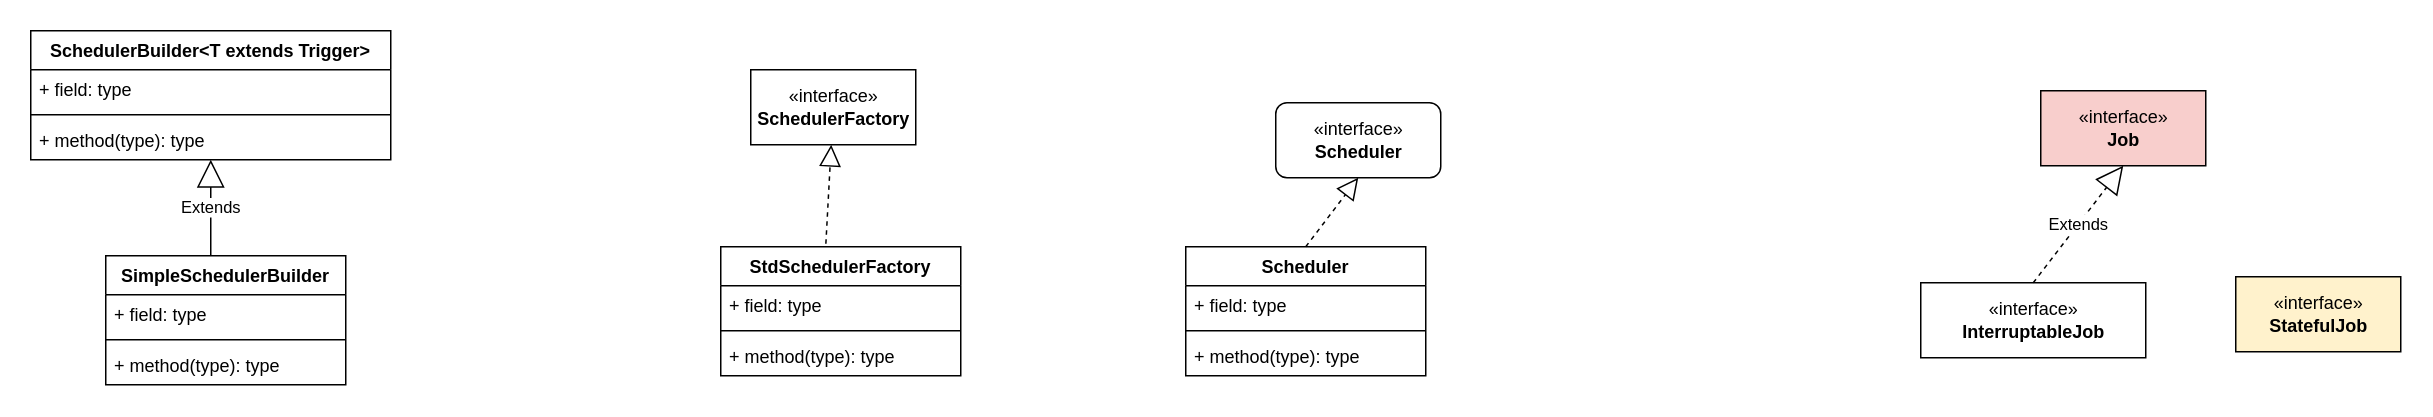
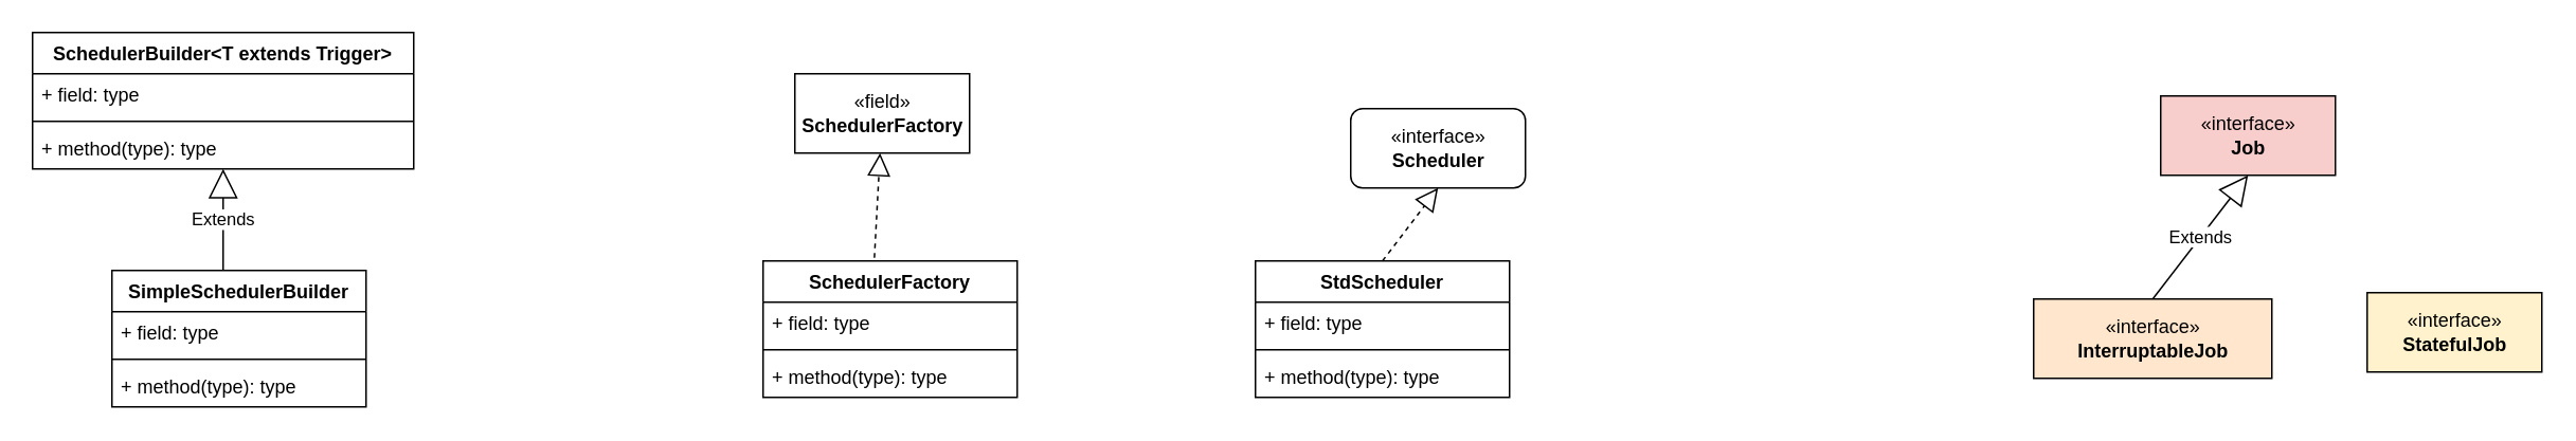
- <mxCell id="15" value="«interface»&lt;br&gt;&lt;b&gt;SchedulerFactory&lt;/b&gt;" style="html=1;" parent="1" vertex="1"><mxGeometry x="500" y="46" width="110" height="50" as="geometry" /></mxCell>
+ <mxCell id="15" value="«field»&lt;br&gt;&lt;b&gt;SchedulerFactory&lt;/b&gt;" style="html=1;" parent="1" vertex="1"><mxGeometry x="500" y="46" width="110" height="50" as="geometry" /></mxCell>
- <mxCell id="25" value="Extends" style="endArrow=block;endSize=16;endFill=0;html=1;entryX=0.5;entryY=1;entryDx=0;entryDy=0;exitX=0.5;exitY=0;exitDx=0;exitDy=0;dashed=1;" edge="1" parent="1" source="24" target="23"><mxGeometry width="160" relative="1" as="geometry"><mxPoint x="1370" y="180" as="sourcePoint" /><mxPoint x="1530" y="180" as="targetPoint" /></mxGeometry></mxCell>
+ <mxCell id="25" value="Extends" style="endArrow=block;endSize=16;endFill=0;html=1;entryX=0.5;entryY=1;entryDx=0;entryDy=0;exitX=0.5;exitY=0;exitDx=0;exitDy=0;" edge="1" parent="1" source="24" target="23"><mxGeometry width="160" relative="1" as="geometry"><mxPoint x="1370" y="180" as="sourcePoint" /><mxPoint x="1530" y="180" as="targetPoint" /></mxGeometry></mxCell>
- <mxCell id="11" value="StdSchedulerFactory" style="swimlane;fontStyle=1;align=center;verticalAlign=top;childLayout=stackLayout;horizontal=1;startSize=26;horizontalStack=0;resizeParent=1;resizeParentMax=0;resizeLast=0;collapsible=1;marginBottom=0;" parent="1" vertex="1"><mxGeometry x="480" y="164" width="160" height="86" as="geometry" /></mxCell>
+ <mxCell id="11" value="SchedulerFactory" style="swimlane;fontStyle=1;align=center;verticalAlign=top;childLayout=stackLayout;horizontal=1;startSize=26;horizontalStack=0;resizeParent=1;resizeParentMax=0;resizeLast=0;collapsible=1;marginBottom=0;" parent="1" vertex="1"><mxGeometry x="480" y="164" width="160" height="86" as="geometry" /></mxCell>
- <mxCell id="18" value="Scheduler" style="swimlane;fontStyle=1;align=center;verticalAlign=top;childLayout=stackLayout;horizontal=1;startSize=26;horizontalStack=0;resizeParent=1;resizeParentMax=0;resizeLast=0;collapsible=1;marginBottom=0;" parent="1" vertex="1"><mxGeometry x="790" y="164" width="160" height="86" as="geometry" /></mxCell>
+ <mxCell id="18" value="StdScheduler" style="swimlane;fontStyle=1;align=center;verticalAlign=top;childLayout=stackLayout;horizontal=1;startSize=26;horizontalStack=0;resizeParent=1;resizeParentMax=0;resizeLast=0;collapsible=1;marginBottom=0;" parent="1" vertex="1"><mxGeometry x="790" y="164" width="160" height="86" as="geometry" /></mxCell>
- <mxCell id="24" value="«interface»&lt;br&gt;&lt;b&gt;InterruptableJob&lt;/b&gt;" style="html=1;" vertex="1" parent="1"><mxGeometry x="1280" y="188" width="150" height="50" as="geometry" /></mxCell>
+ <mxCell id="24" value="«interface»&lt;br&gt;&lt;b&gt;InterruptableJob&lt;/b&gt;" style="html=1;fillColor=#ffe6cc;" vertex="1" parent="1"><mxGeometry x="1280" y="188" width="150" height="50" as="geometry" /></mxCell>
